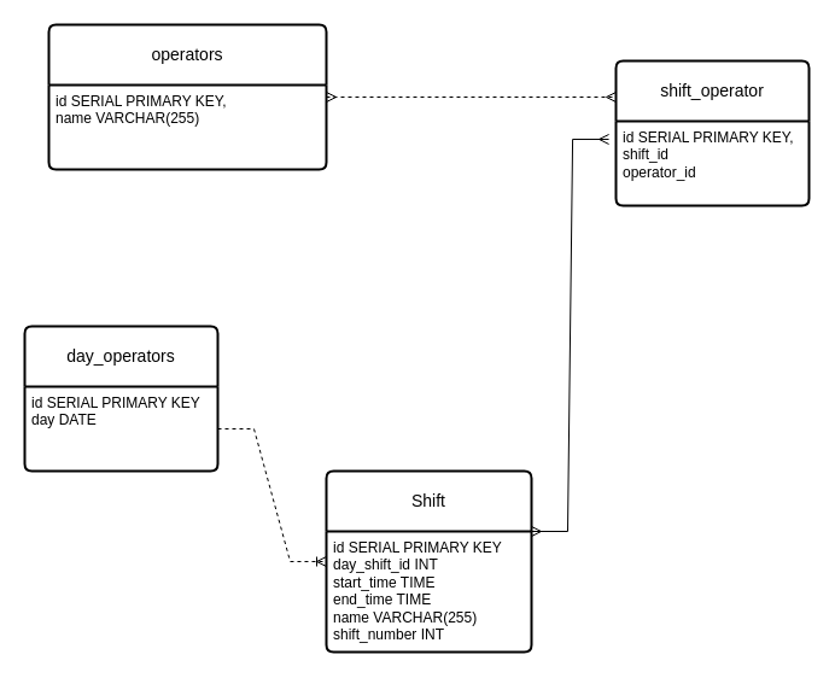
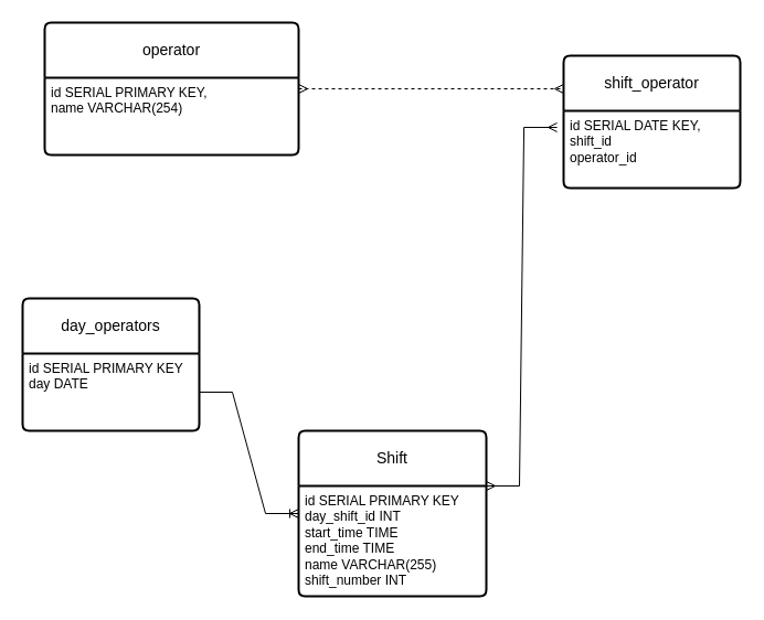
- <mxCell id="2" value="operators" style="swimlane;childLayout=stackLayout;horizontal=1;startSize=50;horizontalStack=0;rounded=1;fontSize=14;fontStyle=0;strokeWidth=2;resizeParent=0;resizeLast=1;shadow=0;dashed=0;align=center;arcSize=4;whiteSpace=wrap;html=1;" vertex="1" parent="1"><mxGeometry x="40" y="20" width="230" height="120" as="geometry" /></mxCell>
+ <mxCell id="2" value="operator" style="swimlane;childLayout=stackLayout;horizontal=1;startSize=50;horizontalStack=0;rounded=1;fontSize=14;fontStyle=0;strokeWidth=2;resizeParent=0;resizeLast=1;shadow=0;dashed=0;align=center;arcSize=4;whiteSpace=wrap;html=1;" vertex="1" parent="1"><mxGeometry x="40" y="20" width="230" height="120" as="geometry" /></mxCell>
- <mxCell id="3" value="&lt;div&gt;id SERIAL PRIMARY KEY,&lt;/div&gt;&lt;div&gt;name VARCHAR(255)&amp;nbsp;&lt;/div&gt;" style="align=left;strokeColor=none;fillColor=none;spacingLeft=4;fontSize=12;verticalAlign=top;resizable=0;rotatable=0;part=1;html=1;" vertex="1" parent="2"><mxGeometry y="50" width="230" height="70" as="geometry" /></mxCell>
+ <mxCell id="3" value="&lt;div&gt;id SERIAL PRIMARY KEY,&lt;/div&gt;&lt;div&gt;name VARCHAR(254)&amp;nbsp;&lt;/div&gt;" style="align=left;strokeColor=none;fillColor=none;spacingLeft=4;fontSize=12;verticalAlign=top;resizable=0;rotatable=0;part=1;html=1;" vertex="1" parent="2"><mxGeometry y="50" width="230" height="70" as="geometry" /></mxCell>
- <mxCell id="9" value="&lt;div&gt;&lt;span style=&quot;background-color: initial;&quot;&gt;id SERIAL PRIMARY KEY,&lt;/span&gt;&lt;br&gt;&lt;/div&gt;shift_id&amp;nbsp;&lt;div&gt;operator_id&lt;br&gt;&lt;/div&gt;" style="align=left;strokeColor=none;fillColor=none;spacingLeft=4;fontSize=12;verticalAlign=top;resizable=0;rotatable=0;part=1;html=1;" vertex="1" parent="8"><mxGeometry y="50" width="160" height="70" as="geometry" /></mxCell>
+ <mxCell id="9" value="&lt;div&gt;&lt;span style=&quot;background-color: initial;&quot;&gt;id SERIAL DATE KEY,&lt;/span&gt;&lt;br&gt;&lt;/div&gt;shift_id&amp;nbsp;&lt;div&gt;operator_id&lt;br&gt;&lt;/div&gt;" style="align=left;strokeColor=none;fillColor=none;spacingLeft=4;fontSize=12;verticalAlign=top;resizable=0;rotatable=0;part=1;html=1;" vertex="1" parent="8"><mxGeometry y="50" width="160" height="70" as="geometry" /></mxCell>
- <mxCell id="10" value="" style="edgeStyle=entityRelationEdgeStyle;fontSize=12;html=1;endArrow=ERoneToMany;rounded=0;dashed=1;" edge="1" parent="1" source="5" target="6"><mxGeometry width="100" height="100" relative="1" as="geometry"><mxPoint x="240" y="650" as="sourcePoint" /><mxPoint x="300" y="380" as="targetPoint" /><Array as="points"><mxPoint x="570" y="380" /><mxPoint x="300" y="380" /></Array></mxGeometry></mxCell>
+ <mxCell id="10" value="" style="edgeStyle=entityRelationEdgeStyle;fontSize=12;html=1;endArrow=ERoneToMany;rounded=0;" edge="1" parent="1" source="5" target="6"><mxGeometry width="100" height="100" relative="1" as="geometry"><mxPoint x="240" y="650" as="sourcePoint" /><mxPoint x="300" y="380" as="targetPoint" /><Array as="points"><mxPoint x="570" y="380" /><mxPoint x="300" y="380" /></Array></mxGeometry></mxCell>
